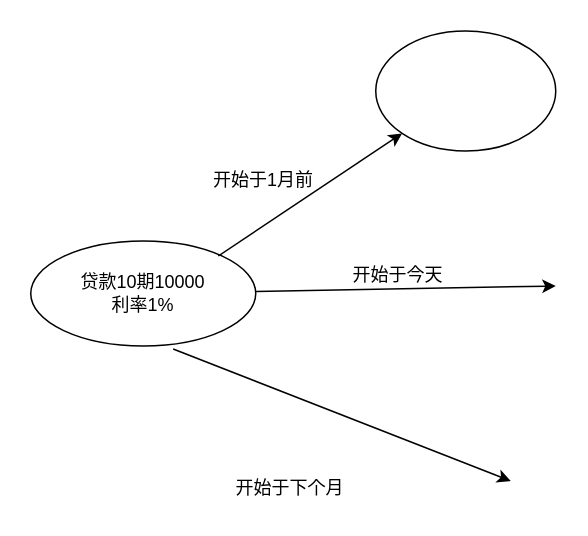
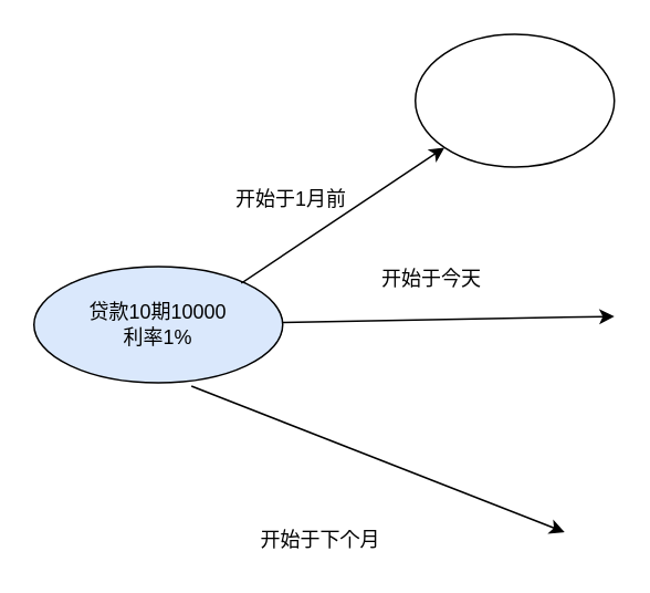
- <mxCell id="7" value="开始于今天" style="text;html=1;resizable=0;points=[];autosize=1;align=left;verticalAlign=top;spacingTop=-4;" vertex="1" parent="1"><mxGeometry x="233" y="173" width="80" height="20" as="geometry" /></mxCell>
+ <mxCell id="7" value="开始于今天" style="text;html=1;resizable=0;points=[];autosize=1;align=left;verticalAlign=top;spacingTop=-4;" vertex="1" parent="1"><mxGeometry x="228" y="158" width="80" height="20" as="geometry" /></mxCell>
- <mxCell id="2" value="&lt;div&gt;贷款10期10000&lt;/div&gt;&lt;div&gt;利率1%&lt;br&gt;&lt;/div&gt;" style="ellipse;whiteSpace=wrap;html=1;" vertex="1" parent="1"><mxGeometry x="20" y="160" width="150" height="70" as="geometry" /></mxCell>
+ <mxCell id="2" value="&lt;div&gt;贷款10期10000&lt;/div&gt;&lt;div&gt;利率1%&lt;br&gt;&lt;/div&gt;" style="ellipse;whiteSpace=wrap;html=1;fillColor=#dae8fc;" vertex="1" parent="1"><mxGeometry x="20" y="160" width="150" height="70" as="geometry" /></mxCell>
